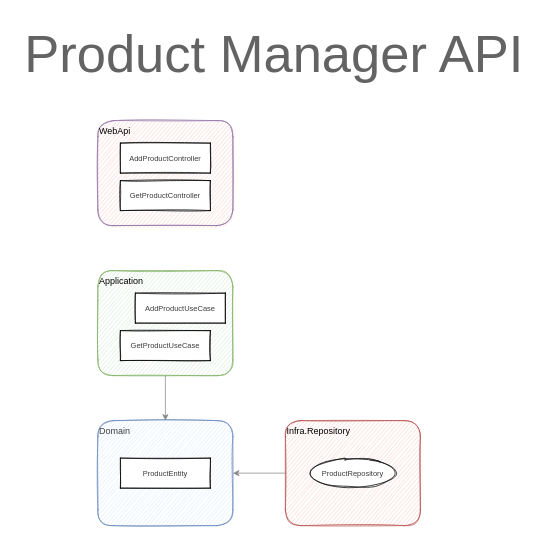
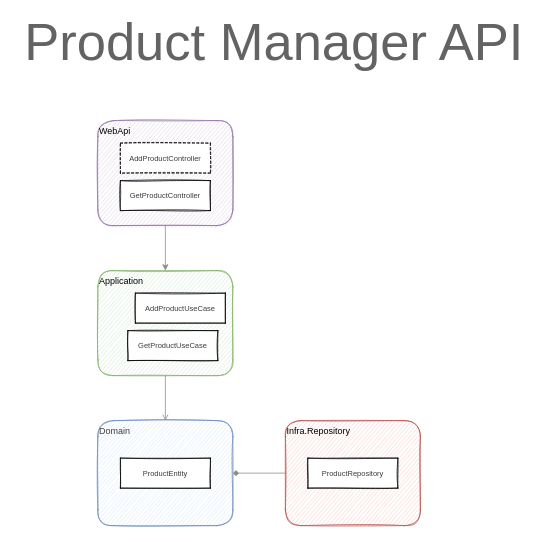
- <mxCell id="19" value="Product Manager API" style="text;html=1;strokeColor=none;fillColor=none;align=center;verticalAlign=middle;whiteSpace=wrap;rounded=0;shadow=0;glass=0;sketch=1;fontSize=70;fontColor=#636363;labelBorderColor=none;labelBackgroundColor=none;" vertex="1" parent="1"><mxGeometry x="20" y="20" width="690" height="100" as="geometry" /></mxCell>
+ <mxCell id="19" value="Product Manager API" style="text;html=1;strokeColor=none;fillColor=none;align=center;verticalAlign=middle;whiteSpace=wrap;rounded=0;shadow=0;glass=0;sketch=1;fontSize=70;fontColor=#636363;labelBorderColor=none;labelBackgroundColor=none;" vertex="1" parent="1"><mxGeometry x="20" y="5" width="690" height="100" as="geometry" /></mxCell>
- <mxCell id="13" value="WebApi" style="rounded=1;whiteSpace=wrap;html=1;shadow=0;sketch=1;glass=0;verticalAlign=top;align=left;fillColor=#f8cecc;strokeColor=#9673a6;" vertex="1" parent="12"><mxGeometry width="180" height="140" as="geometry" /></mxCell>
+ <mxCell id="13" value="WebApi" style="rounded=1;whiteSpace=wrap;html=1;shadow=0;sketch=1;glass=0;verticalAlign=top;align=left;fillColor=#e1d5e7;strokeColor=#9673a6;" vertex="1" parent="12"><mxGeometry width="180" height="140" as="geometry" /></mxCell>
- <mxCell id="14" value="AddProductController" style="rounded=0;whiteSpace=wrap;html=1;shadow=0;glass=0;sketch=1;fontColor=#3D3D3D;fontSize=10;" vertex="1" parent="12"><mxGeometry x="30" y="30" width="120" height="40" as="geometry" /></mxCell>
+ <mxCell id="14" value="AddProductController" style="rounded=0;whiteSpace=wrap;html=1;shadow=0;glass=0;sketch=1;fontColor=#3D3D3D;fontSize=10;dashed=1;" vertex="1" parent="12"><mxGeometry x="30" y="30" width="120" height="40" as="geometry" /></mxCell>
+ <mxCell id="16" style="edgeStyle=orthogonalEdgeStyle;rounded=0;orthogonalLoop=1;jettySize=auto;html=1;fontSize=10;fontColor=#3D3D3D;strokeColor=#8A8A8A;" edge="1" parent="1" source="13" target="3"><mxGeometry relative="1" as="geometry" /></mxCell>
- <mxCell id="5" value="GetProductUseCase" style="rounded=0;whiteSpace=wrap;html=1;shadow=0;glass=0;sketch=1;fontColor=#3D3D3D;fontSize=10;" vertex="1" parent="2"><mxGeometry x="30" y="80" width="120" height="40" as="geometry" /></mxCell>
+ <mxCell id="5" value="GetProductUseCase" style="rounded=0;whiteSpace=wrap;html=1;shadow=0;glass=0;sketch=1;fontColor=#3D3D3D;fontSize=10;" vertex="1" parent="2"><mxGeometry x="40" y="80" width="120" height="40" as="geometry" /></mxCell>
- <mxCell id="17" style="edgeStyle=orthogonalEdgeStyle;rounded=0;orthogonalLoop=1;jettySize=auto;html=1;fontSize=10;fontColor=#3D3D3D;strokeColor=#8A8A8A;" edge="1" parent="1" source="3" target="7"><mxGeometry relative="1" as="geometry" /></mxCell>
+ <mxCell id="17" style="edgeStyle=orthogonalEdgeStyle;rounded=0;orthogonalLoop=1;jettySize=auto;html=1;fontSize=10;fontColor=#3D3D3D;strokeColor=#8A8A8A;endArrow=open;" edge="1" parent="1" source="3" target="7"><mxGeometry relative="1" as="geometry" /></mxCell>
- <mxCell id="18" style="edgeStyle=orthogonalEdgeStyle;rounded=0;orthogonalLoop=1;jettySize=auto;html=1;entryX=1;entryY=0.5;entryDx=0;entryDy=0;fontSize=10;fontColor=#3D3D3D;strokeColor=#8A8A8A;" edge="1" parent="1" source="10" target="7"><mxGeometry relative="1" as="geometry" /></mxCell>
+ <mxCell id="18" style="edgeStyle=orthogonalEdgeStyle;rounded=0;orthogonalLoop=1;jettySize=auto;html=1;entryX=1;entryY=0.5;entryDx=0;entryDy=0;fontSize=10;fontColor=#3D3D3D;strokeColor=#8A8A8A;endArrow=diamond;" edge="1" parent="1" source="10" target="7"><mxGeometry relative="1" as="geometry" /></mxCell>
- <mxCell id="11" value="ProductRepository" style="ellipse;whiteSpace=wrap;html=1;shadow=0;glass=0;sketch=1;fontColor=#3D3D3D;fontSize=10;" vertex="1" parent="9"><mxGeometry x="30" y="50" width="120" height="40" as="geometry" /></mxCell>
+ <mxCell id="11" value="ProductRepository" style="rounded=0;whiteSpace=wrap;html=1;shadow=0;glass=0;sketch=1;fontColor=#3D3D3D;fontSize=10;" vertex="1" parent="9"><mxGeometry x="30" y="50" width="120" height="40" as="geometry" /></mxCell>
